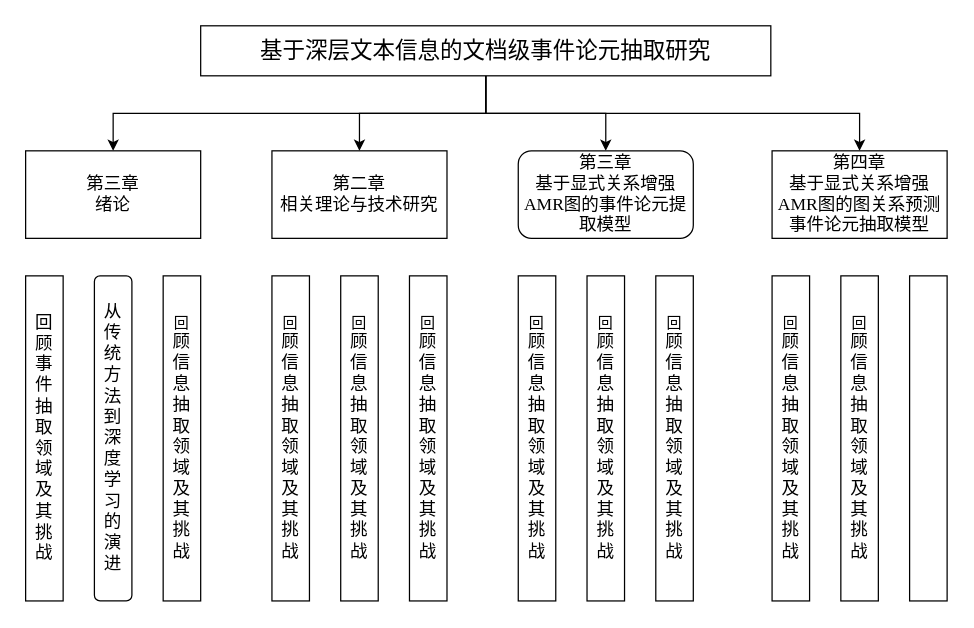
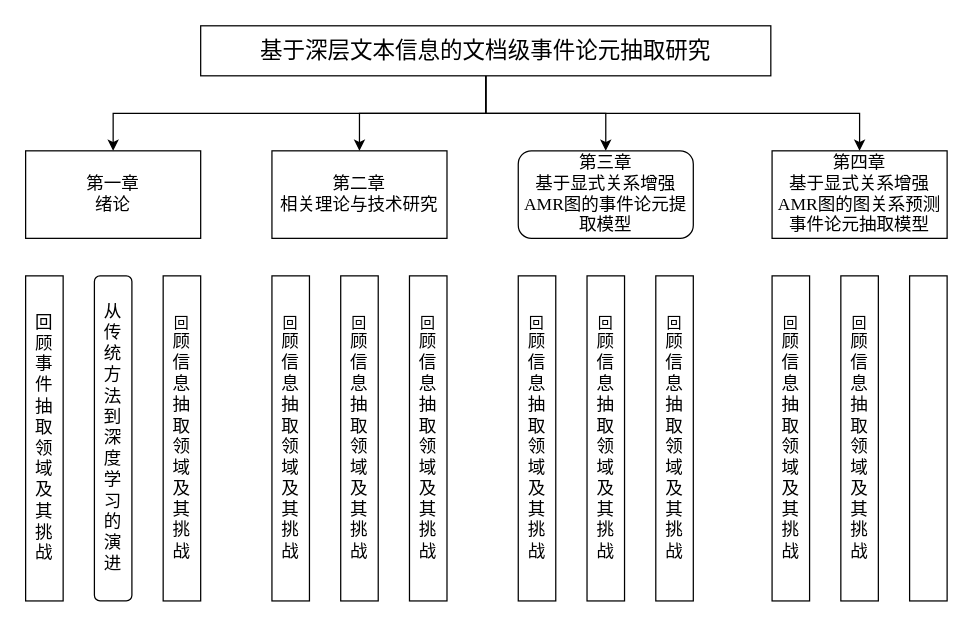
- <mxCell id="7" value="&lt;font face=&quot;宋体-简&quot; style=&quot;font-size: 14px;&quot;&gt;第三章&lt;br&gt;绪论&lt;br&gt;&lt;/font&gt;" style="rounded=0;whiteSpace=wrap;html=1;" vertex="1" parent="1"><mxGeometry x="20" y="120" width="140" height="70" as="geometry" /></mxCell>
+ <mxCell id="7" value="&lt;font face=&quot;宋体-简&quot; style=&quot;font-size: 14px;&quot;&gt;第一章&lt;br&gt;绪论&lt;br&gt;&lt;/font&gt;" style="rounded=0;whiteSpace=wrap;html=1;" vertex="1" parent="1"><mxGeometry x="20" y="120" width="140" height="70" as="geometry" /></mxCell>
